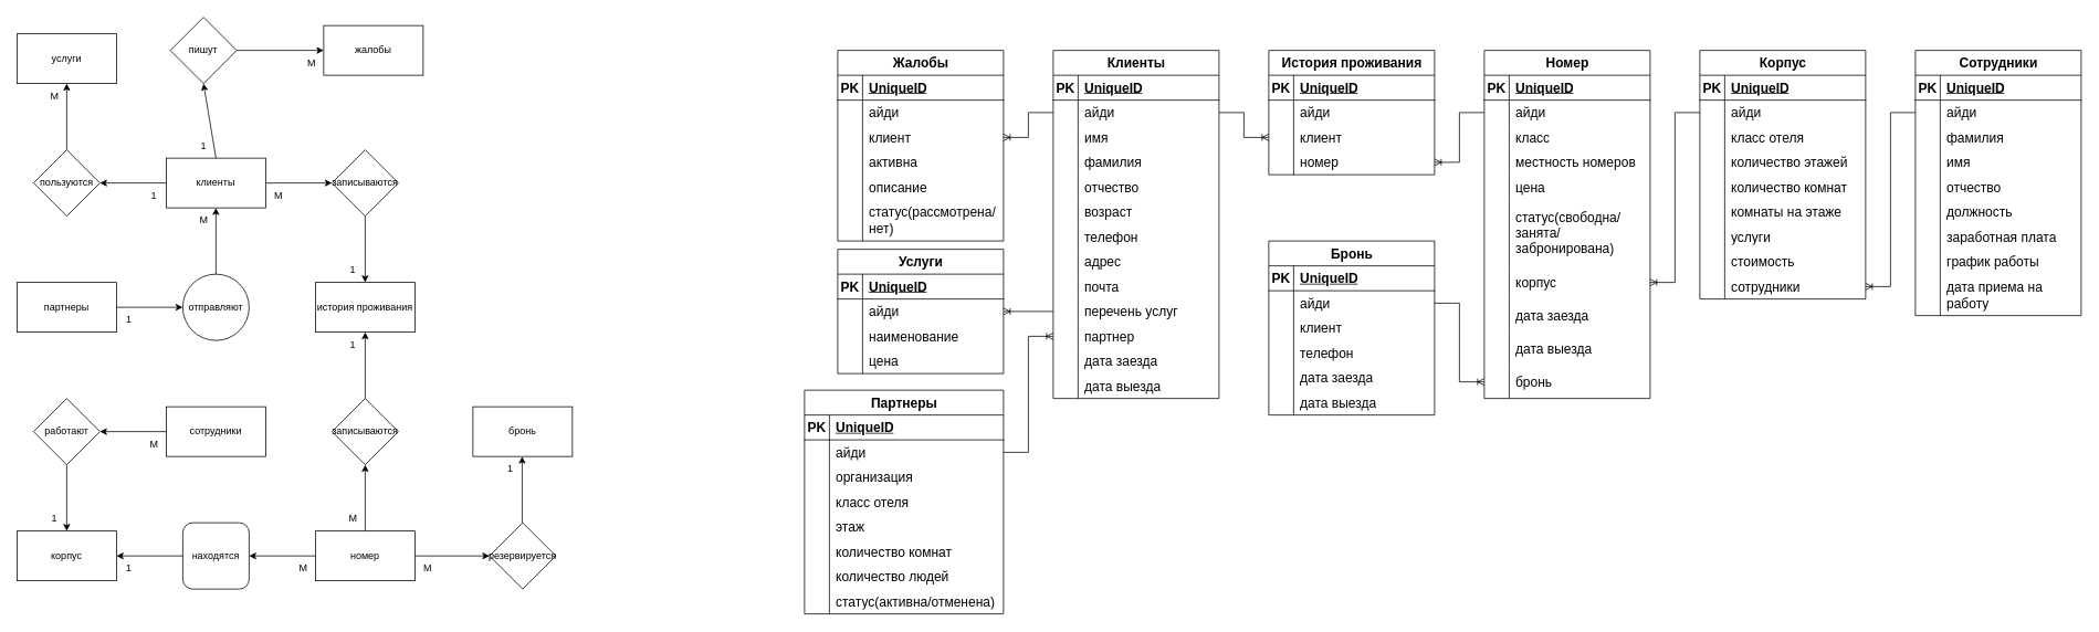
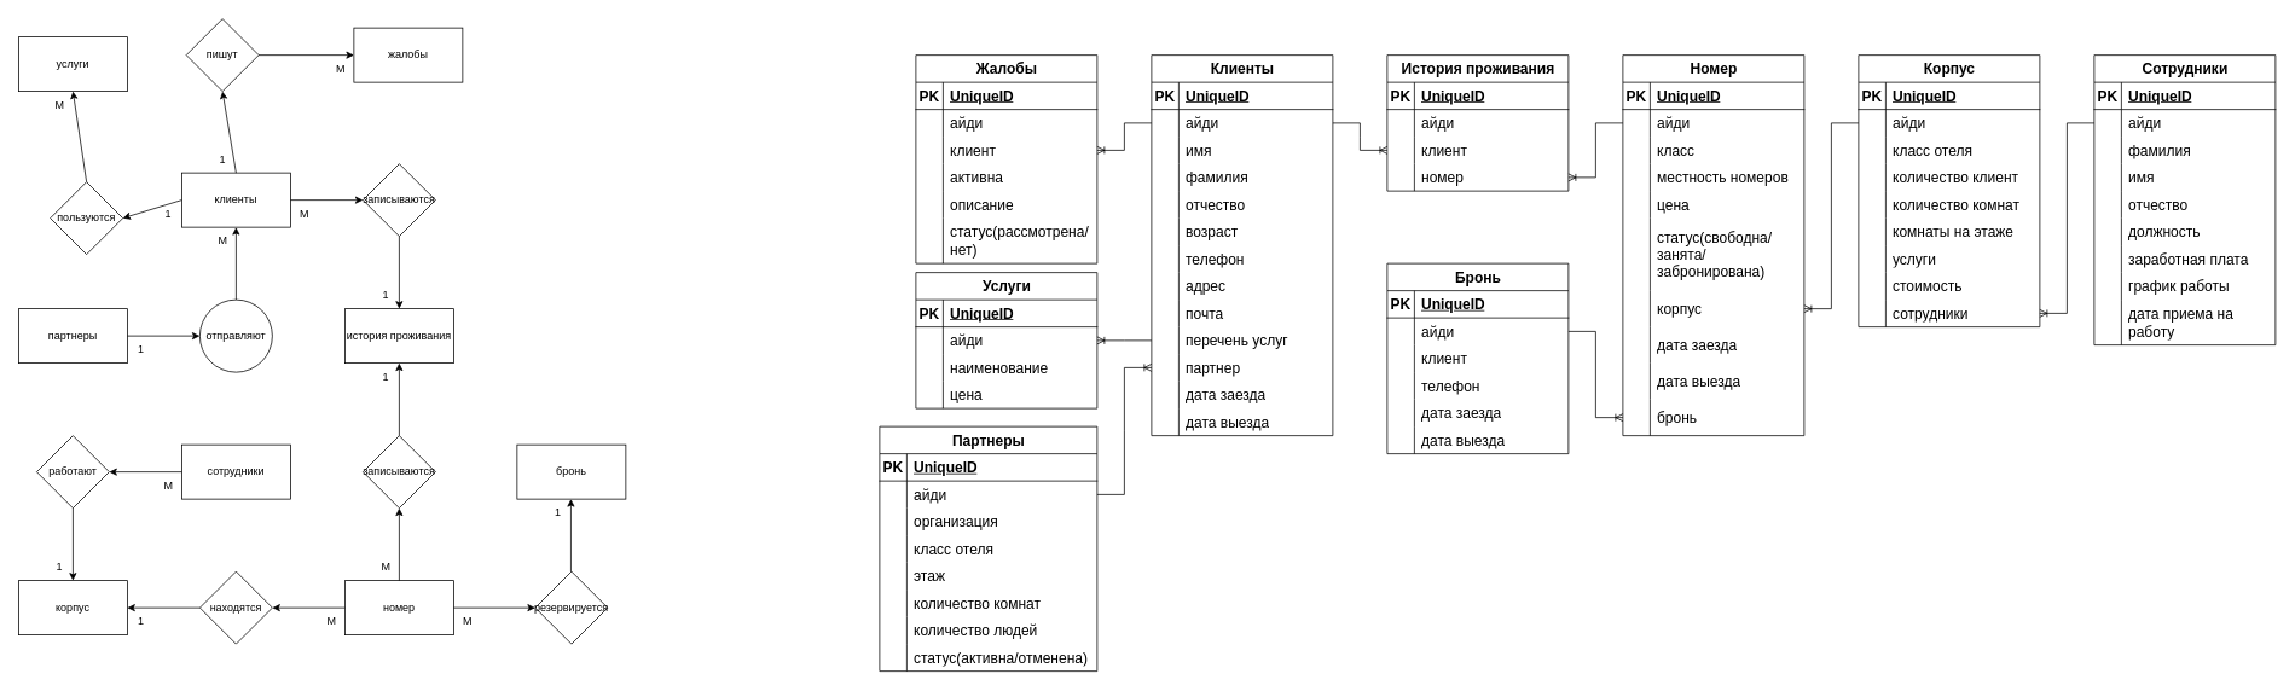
- <mxCell id="14" value="количество этажей" style="shape=partialRectangle;connectable=0;fillColor=none;top=0;left=0;bottom=0;right=0;align=left;spacingLeft=6;overflow=hidden;whiteSpace=wrap;html=1;fontSize=16;" parent="12" vertex="1"><mxGeometry x="30" width="170" height="30" as="geometry"><mxRectangle width="170" height="30" as="alternateBounds" /></mxGeometry></mxCell>
+ <mxCell id="14" value="количество клиент" style="shape=partialRectangle;connectable=0;fillColor=none;top=0;left=0;bottom=0;right=0;align=left;spacingLeft=6;overflow=hidden;whiteSpace=wrap;html=1;fontSize=16;" parent="12" vertex="1"><mxGeometry x="30" width="170" height="30" as="geometry"><mxRectangle width="170" height="30" as="alternateBounds" /></mxGeometry></mxCell>
- <mxCell id="168" value="пользуются" style="rhombus;whiteSpace=wrap;html=1;" parent="1" vertex="1"><mxGeometry x="40" y="180" width="80" height="80" as="geometry" /></mxCell>
+ <mxCell id="168" value="пользуются" style="rhombus;whiteSpace=wrap;html=1;" parent="1" vertex="1"><mxGeometry x="55" y="200" width="80" height="80" as="geometry" /></mxCell>
- <mxCell id="181" value="находятся" style="whiteSpace=wrap;html=1;rounded=1;" parent="1" vertex="1"><mxGeometry x="220" y="630" width="80" height="80" as="geometry" /></mxCell>
+ <mxCell id="181" value="находятся" style="rhombus;whiteSpace=wrap;html=1;" parent="1" vertex="1"><mxGeometry x="220" y="630" width="80" height="80" as="geometry" /></mxCell>
